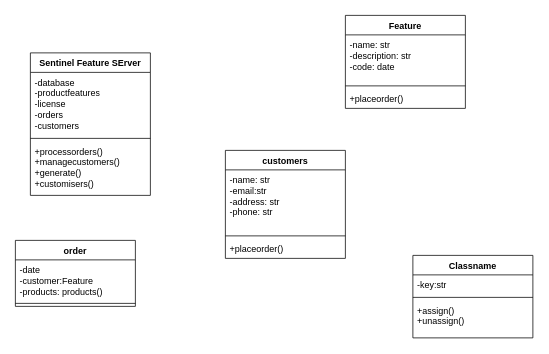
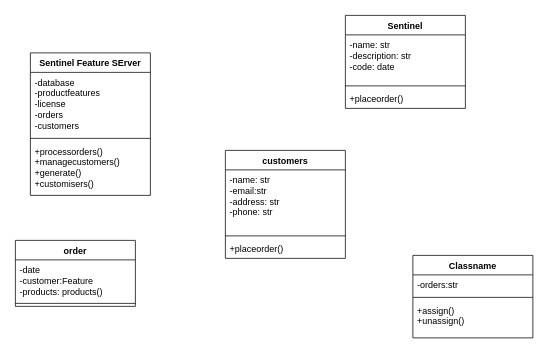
- <mxCell id="13" value="Feature" style="swimlane;fontStyle=1;align=center;verticalAlign=top;childLayout=stackLayout;horizontal=1;startSize=26;horizontalStack=0;resizeParent=1;resizeParentMax=0;resizeLast=0;collapsible=1;marginBottom=0;whiteSpace=wrap;html=1;" vertex="1" parent="1"><mxGeometry x="460" y="20" width="160" height="124" as="geometry" /></mxCell>
+ <mxCell id="13" value="Sentinel" style="swimlane;fontStyle=1;align=center;verticalAlign=top;childLayout=stackLayout;horizontal=1;startSize=26;horizontalStack=0;resizeParent=1;resizeParentMax=0;resizeLast=0;collapsible=1;marginBottom=0;whiteSpace=wrap;html=1;" vertex="1" parent="1"><mxGeometry x="460" y="20" width="160" height="124" as="geometry" /></mxCell>
- <mxCell id="7" value="-key:str" style="text;strokeColor=none;fillColor=none;align=left;verticalAlign=top;spacingLeft=4;spacingRight=4;overflow=hidden;rotatable=0;points=[[0,0.5],[1,0.5]];portConstraint=eastwest;whiteSpace=wrap;html=1;" vertex="1" parent="6"><mxGeometry y="26" width="160" height="26" as="geometry" /></mxCell>
+ <mxCell id="7" value="-orders:str" style="text;strokeColor=none;fillColor=none;align=left;verticalAlign=top;spacingLeft=4;spacingRight=4;overflow=hidden;rotatable=0;points=[[0,0.5],[1,0.5]];portConstraint=eastwest;whiteSpace=wrap;html=1;" vertex="1" parent="6"><mxGeometry y="26" width="160" height="26" as="geometry" /></mxCell>
